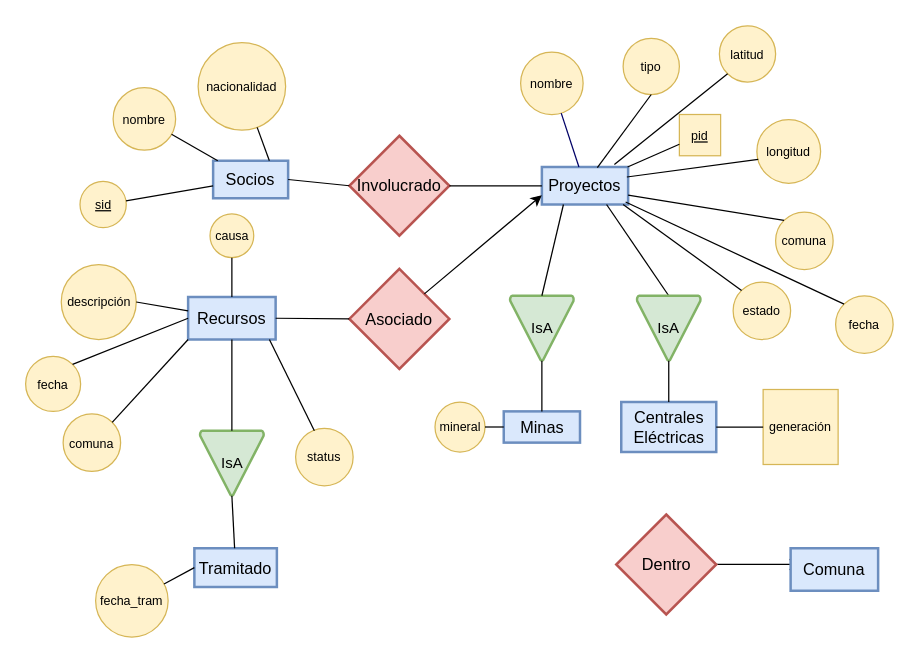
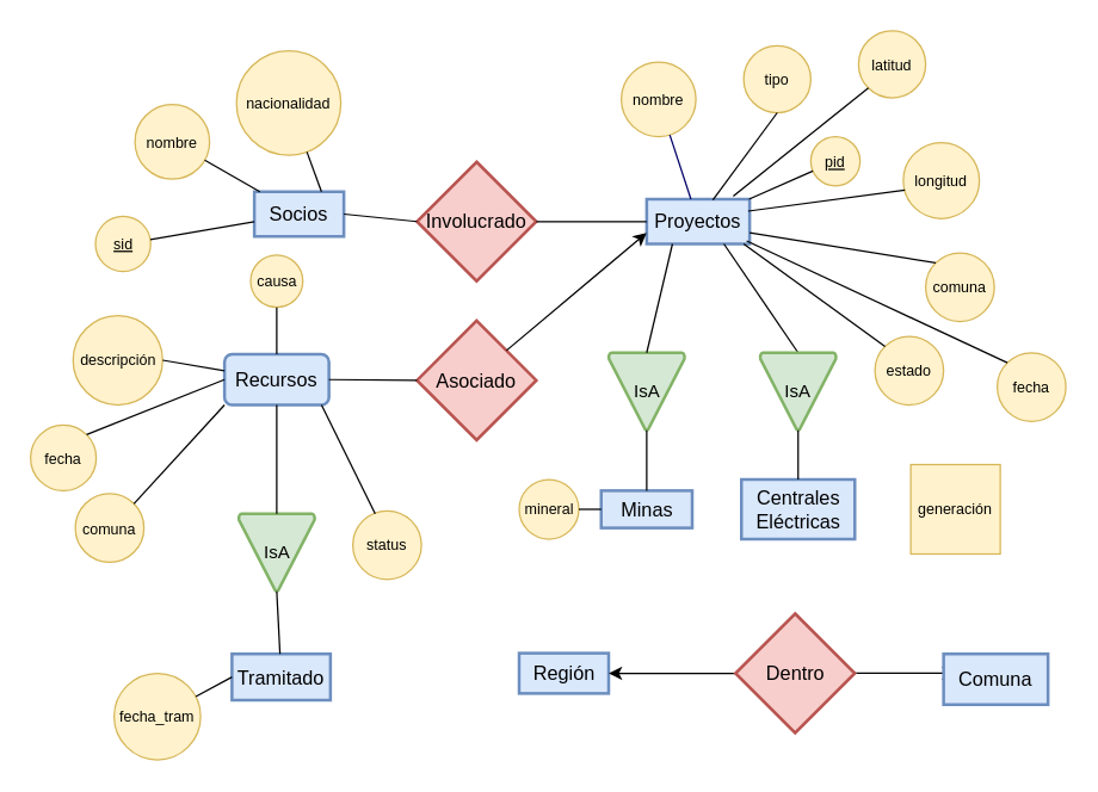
- <mxCell id="8" value="&lt;u&gt;pid&lt;/u&gt;" style="whiteSpace=wrap;html=1;aspect=fixed;fontSize=10;fillColor=#fff2cc;strokeColor=#d6b656;rounded=0;" parent="1" vertex="1"><mxGeometry x="543" y="91" width="33" height="33" as="geometry" /></mxCell>
+ <mxCell id="8" value="&lt;u&gt;pid&lt;/u&gt;" style="ellipse;whiteSpace=wrap;html=1;aspect=fixed;fontSize=10;fillColor=#fff2cc;strokeColor=#d6b656;" parent="1" vertex="1"><mxGeometry x="543" y="91" width="33" height="33" as="geometry" /></mxCell>
- <mxCell id="42" value="Recursos" style="strokeWidth=2;whiteSpace=wrap;html=1;align=center;fontSize=13;fontFamily=Helvetica;strokeColor=#6c8ebf;fillColor=#dae8fc;" parent="1" vertex="1"><mxGeometry x="150" y="237" width="70" height="34" as="geometry" /></mxCell>
+ <mxCell id="42" value="Recursos" style="strokeWidth=2;whiteSpace=wrap;html=1;align=center;fontSize=13;fontFamily=Helvetica;strokeColor=#6c8ebf;fillColor=#dae8fc;rounded=1;" parent="1" vertex="1"><mxGeometry x="150" y="237" width="70" height="34" as="geometry" /></mxCell>
- <mxCell id="29" style="rounded=0;html=1;endArrow=none;endFill=0;jettySize=auto;orthogonalLoop=1;fontSize=12;entryX=1;entryY=0.5;entryDx=0;entryDy=0;" parent="1" source="28" target="24" edge="1"><mxGeometry relative="1" as="geometry"><mxPoint x="712.549" y="332.311" as="sourcePoint" /><mxPoint x="633.367" y="337.42" as="targetPoint" /></mxGeometry></mxCell>
+ <mxCell id="61" value="Región" style="strokeWidth=2;whiteSpace=wrap;html=1;align=center;fontSize=13;fontFamily=Helvetica;strokeColor=#6c8ebf;fillColor=#dae8fc;" vertex="1" parent="1"><mxGeometry x="347.5" y="437.5" width="60" height="27" as="geometry" /></mxCell>
+ <mxCell id="63" style="edgeStyle=orthogonalEdgeStyle;rounded=0;orthogonalLoop=1;jettySize=auto;html=1;entryX=1;entryY=0.5;entryDx=0;entryDy=0;" edge="1" parent="1" source="64" target="61"><mxGeometry relative="1" as="geometry"><mxPoint x="450" y="451" as="targetPoint" /></mxGeometry></mxCell>
